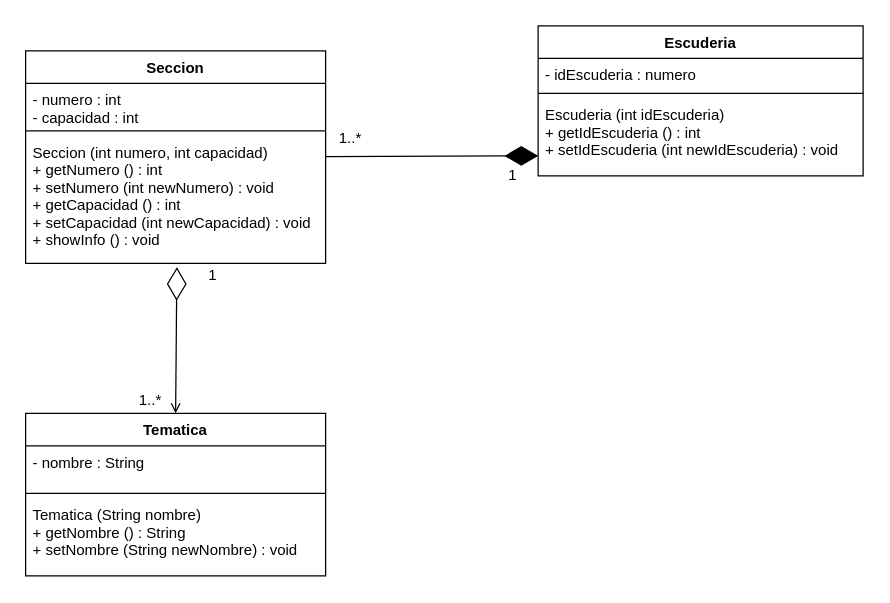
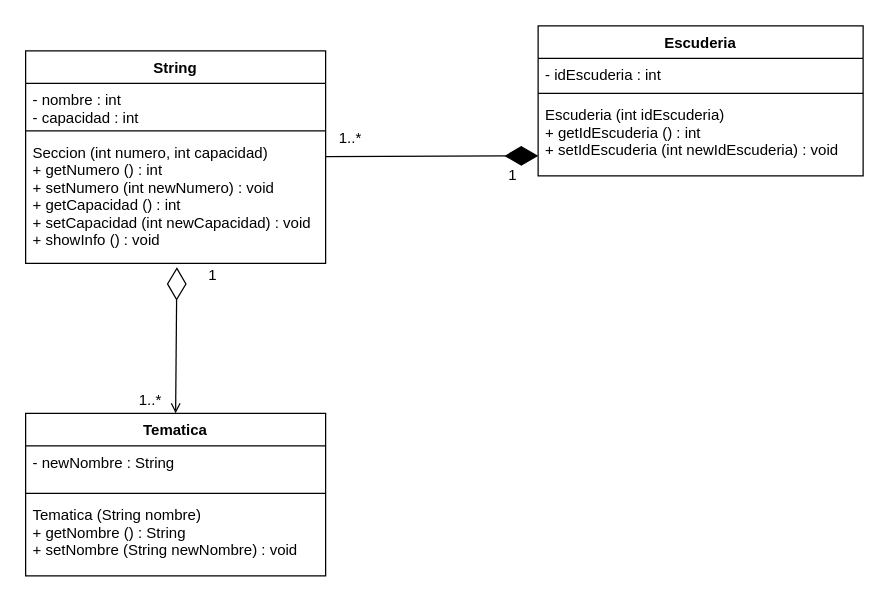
- <mxCell id="2" value="Seccion" style="swimlane;fontStyle=1;align=center;verticalAlign=top;childLayout=stackLayout;horizontal=1;startSize=26;horizontalStack=0;resizeParent=1;resizeParentMax=0;resizeLast=0;collapsible=1;marginBottom=0;" vertex="1" parent="1"><mxGeometry x="20" y="40" width="240" height="170" as="geometry" /></mxCell>
+ <mxCell id="2" value="String" style="swimlane;fontStyle=1;align=center;verticalAlign=top;childLayout=stackLayout;horizontal=1;startSize=26;horizontalStack=0;resizeParent=1;resizeParentMax=0;resizeLast=0;collapsible=1;marginBottom=0;" vertex="1" parent="1"><mxGeometry x="20" y="40" width="240" height="170" as="geometry" /></mxCell>
- <mxCell id="7" value="- idEscuderia : numero" style="text;strokeColor=none;fillColor=none;align=left;verticalAlign=top;spacingLeft=4;spacingRight=4;overflow=hidden;rotatable=0;points=[[0,0.5],[1,0.5]];portConstraint=eastwest;" vertex="1" parent="6"><mxGeometry y="26" width="260" height="24" as="geometry" /></mxCell>
+ <mxCell id="7" value="- idEscuderia : int" style="text;strokeColor=none;fillColor=none;align=left;verticalAlign=top;spacingLeft=4;spacingRight=4;overflow=hidden;rotatable=0;points=[[0,0.5],[1,0.5]];portConstraint=eastwest;" vertex="1" parent="6"><mxGeometry y="26" width="260" height="24" as="geometry" /></mxCell>
- <mxCell id="3" value="- numero : int&#10;- capacidad : int" style="text;strokeColor=none;fillColor=none;align=left;verticalAlign=top;spacingLeft=4;spacingRight=4;overflow=hidden;rotatable=0;points=[[0,0.5],[1,0.5]];portConstraint=eastwest;" vertex="1" parent="2"><mxGeometry y="26" width="240" height="34" as="geometry" /></mxCell>
+ <mxCell id="3" value="- nombre : int&#10;- capacidad : int" style="text;strokeColor=none;fillColor=none;align=left;verticalAlign=top;spacingLeft=4;spacingRight=4;overflow=hidden;rotatable=0;points=[[0,0.5],[1,0.5]];portConstraint=eastwest;" vertex="1" parent="2"><mxGeometry y="26" width="240" height="34" as="geometry" /></mxCell>
- <mxCell id="14" value="- nombre : String" style="text;strokeColor=none;fillColor=none;align=left;verticalAlign=top;spacingLeft=4;spacingRight=4;overflow=hidden;rotatable=0;points=[[0,0.5],[1,0.5]];portConstraint=eastwest;" vertex="1" parent="13"><mxGeometry y="26" width="240" height="34" as="geometry" /></mxCell>
+ <mxCell id="14" value="- newNombre : String" style="text;strokeColor=none;fillColor=none;align=left;verticalAlign=top;spacingLeft=4;spacingRight=4;overflow=hidden;rotatable=0;points=[[0,0.5],[1,0.5]];portConstraint=eastwest;" vertex="1" parent="13"><mxGeometry y="26" width="240" height="34" as="geometry" /></mxCell>
